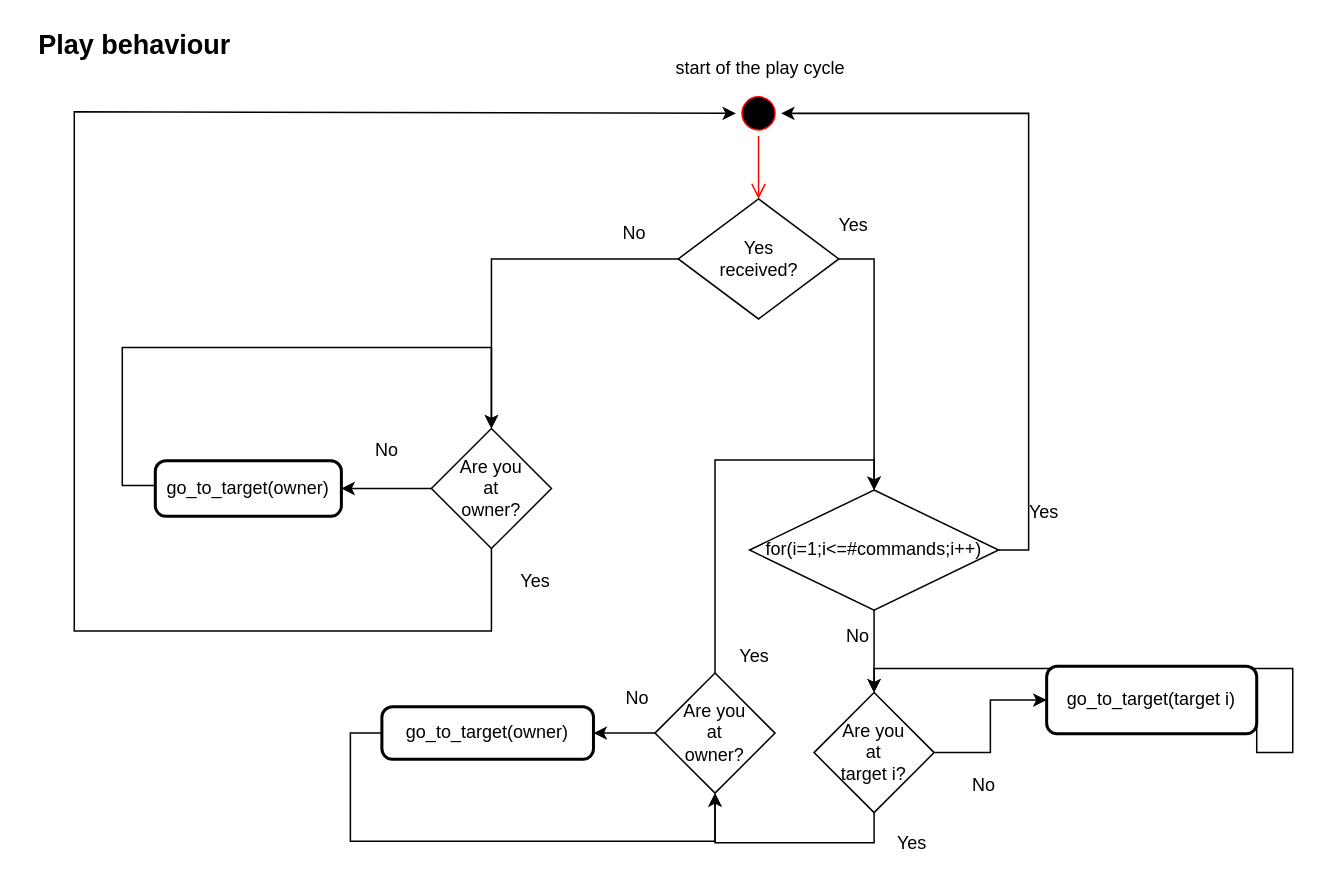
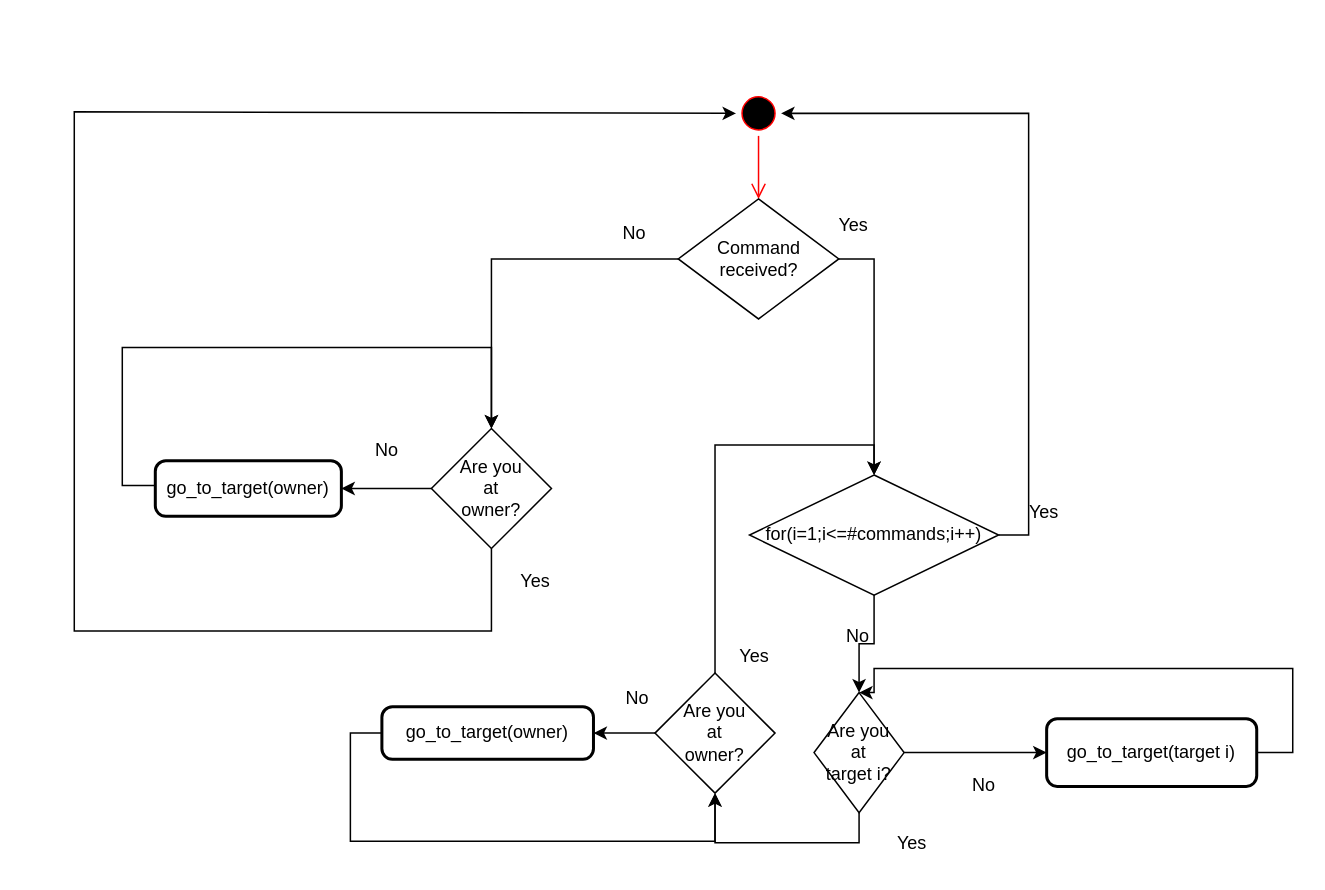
- <mxCell id="35" value="&lt;font style=&quot;font-size: 18px&quot;&gt;&lt;b&gt;Play behaviour&lt;/b&gt;&lt;/font&gt;" style="text;html=1;align=center;verticalAlign=middle;resizable=0;points=[];autosize=1;" vertex="1" parent="1"><mxGeometry x="20" y="20" width="138" height="20" as="geometry" /></mxCell>
- <mxCell id="36" value="start of the play cycle" style="text;html=1;align=center;verticalAlign=middle;resizable=0;points=[];autosize=1;" vertex="1" parent="1"><mxGeometry x="444" y="36" width="123" height="18" as="geometry" /></mxCell>
- <mxCell id="6" value="Yes&lt;br&gt;received?" style="rhombus;whiteSpace=wrap;html=1;" vertex="1" parent="1"><mxGeometry x="451.5" y="132" width="107" height="80" as="geometry" /></mxCell>
+ <mxCell id="6" value="Command&lt;br&gt;received?" style="rhombus;whiteSpace=wrap;html=1;" vertex="1" parent="1"><mxGeometry x="451.5" y="132" width="107" height="80" as="geometry" /></mxCell>
- <mxCell id="12" value="for(i=1;i&amp;lt;=#commands;i++)" style="rhombus;whiteSpace=wrap;html=1;" vertex="1" parent="1"><mxGeometry x="499" y="326" width="166" height="80" as="geometry" /></mxCell>
+ <mxCell id="12" value="for(i=1;i&amp;lt;=#commands;i++)" style="rhombus;whiteSpace=wrap;html=1;" vertex="1" parent="1"><mxGeometry x="499" y="316" width="166" height="80" as="geometry" /></mxCell>
- <mxCell id="20" value="go_to_target(target i)" style="rounded=1;whiteSpace=wrap;html=1;absoluteArcSize=1;arcSize=14;strokeWidth=2;" vertex="1" parent="1"><mxGeometry x="697" y="443.5" width="140" height="45" as="geometry" /></mxCell>
+ <mxCell id="20" value="go_to_target(target i)" style="rounded=1;whiteSpace=wrap;html=1;absoluteArcSize=1;arcSize=14;strokeWidth=2;" vertex="1" parent="1"><mxGeometry x="697" y="478.5" width="140" height="45" as="geometry" /></mxCell>
- <mxCell id="15" value="&lt;span&gt;Are you&lt;/span&gt;&lt;br&gt;&lt;span&gt;at&lt;/span&gt;&lt;br&gt;&lt;span&gt;target i?&lt;/span&gt;" style="rhombus;whiteSpace=wrap;html=1;" vertex="1" parent="1"><mxGeometry x="542" y="461" width="80" height="80" as="geometry" /></mxCell>
+ <mxCell id="15" value="&lt;span&gt;Are you&lt;/span&gt;&lt;br&gt;&lt;span&gt;at&lt;/span&gt;&lt;br&gt;&lt;span&gt;target i?&lt;/span&gt;" style="rhombus;whiteSpace=wrap;html=1;" vertex="1" parent="1"><mxGeometry x="542" y="461" width="60" height="80" as="geometry" /></mxCell>
